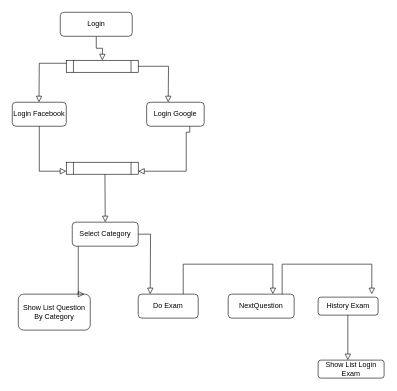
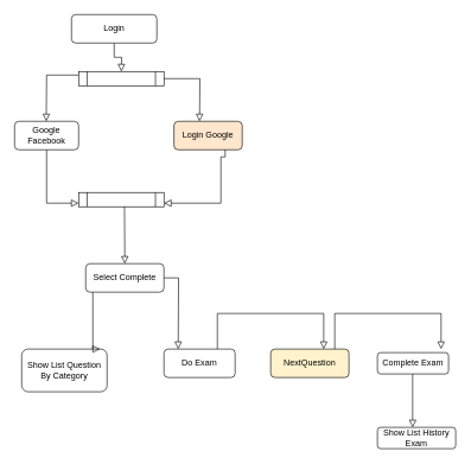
- <mxCell id="5" value="Login Facebook" style="rounded=1;whiteSpace=wrap;html=1;" vertex="1" parent="1"><mxGeometry x="20" y="170" width="90" height="40" as="geometry" /></mxCell>
+ <mxCell id="5" value="Google Facebook" style="rounded=1;whiteSpace=wrap;html=1;" vertex="1" parent="1"><mxGeometry x="20" y="170" width="90" height="40" as="geometry" /></mxCell>
- <mxCell id="6" value="Login Google" style="rounded=1;whiteSpace=wrap;html=1;" vertex="1" parent="1"><mxGeometry x="244" y="170" width="96" height="40" as="geometry" /></mxCell>
+ <mxCell id="6" value="Login Google" style="rounded=1;whiteSpace=wrap;html=1;fillColor=#ffe6cc;" vertex="1" parent="1"><mxGeometry x="244" y="170" width="96" height="40" as="geometry" /></mxCell>
- <mxCell id="12" value="Select Category" style="rounded=1;whiteSpace=wrap;html=1;" vertex="1" parent="1"><mxGeometry x="120" y="370" width="110" height="40" as="geometry" /></mxCell>
+ <mxCell id="12" value="Select Complete" style="rounded=1;whiteSpace=wrap;html=1;" vertex="1" parent="1"><mxGeometry x="120" y="370" width="110" height="40" as="geometry" /></mxCell>
- <mxCell id="18" value="NextQuestion" style="rounded=1;whiteSpace=wrap;html=1;" vertex="1" parent="1"><mxGeometry x="380" y="490" width="110" height="40" as="geometry" /></mxCell>
+ <mxCell id="18" value="NextQuestion" style="rounded=1;whiteSpace=wrap;html=1;fillColor=#fff2cc;" vertex="1" parent="1"><mxGeometry x="380" y="490" width="110" height="40" as="geometry" /></mxCell>
- <mxCell id="19" value="History Exam" style="rounded=1;whiteSpace=wrap;html=1;" vertex="1" parent="1"><mxGeometry x="530" y="495" width="100" height="30" as="geometry" /></mxCell>
+ <mxCell id="19" value="Complete Exam" style="rounded=1;whiteSpace=wrap;html=1;" vertex="1" parent="1"><mxGeometry x="530" y="495" width="100" height="30" as="geometry" /></mxCell>
- <mxCell id="22" value="Show List Login Exam" style="rounded=1;whiteSpace=wrap;html=1;" vertex="1" parent="1"><mxGeometry x="530" y="600" width="110" height="30" as="geometry" /></mxCell>
+ <mxCell id="22" value="Show List History Exam" style="rounded=1;whiteSpace=wrap;html=1;" vertex="1" parent="1"><mxGeometry x="530" y="600" width="110" height="30" as="geometry" /></mxCell>
